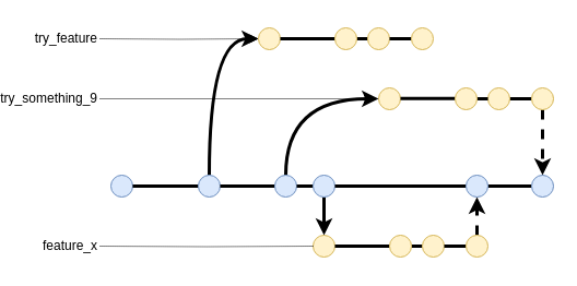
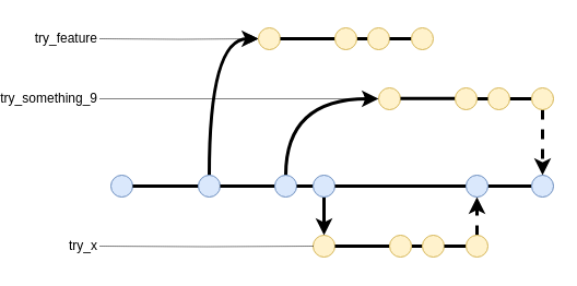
- <mxCell id="40" value="feature_x" style="text;html=1;align=right;verticalAlign=middle;whiteSpace=wrap;rounded=0;" vertex="1" parent="1"><mxGeometry x="20" y="210" width="60" height="30" as="geometry" /></mxCell>
+ <mxCell id="40" value="try_x" style="text;html=1;align=right;verticalAlign=middle;whiteSpace=wrap;rounded=0;" vertex="1" parent="1"><mxGeometry x="20" y="210" width="60" height="30" as="geometry" /></mxCell>
